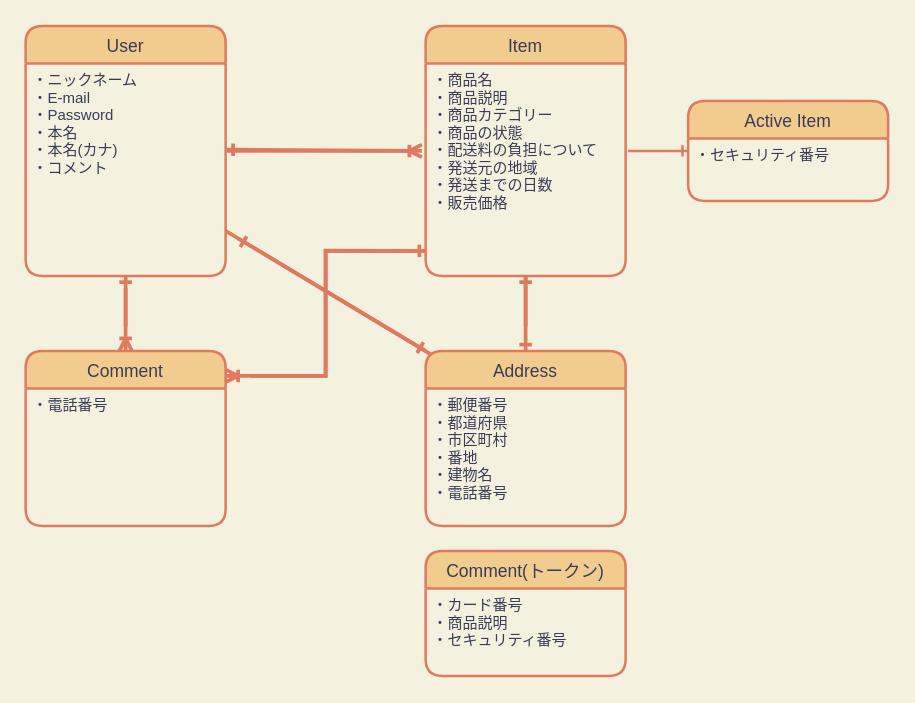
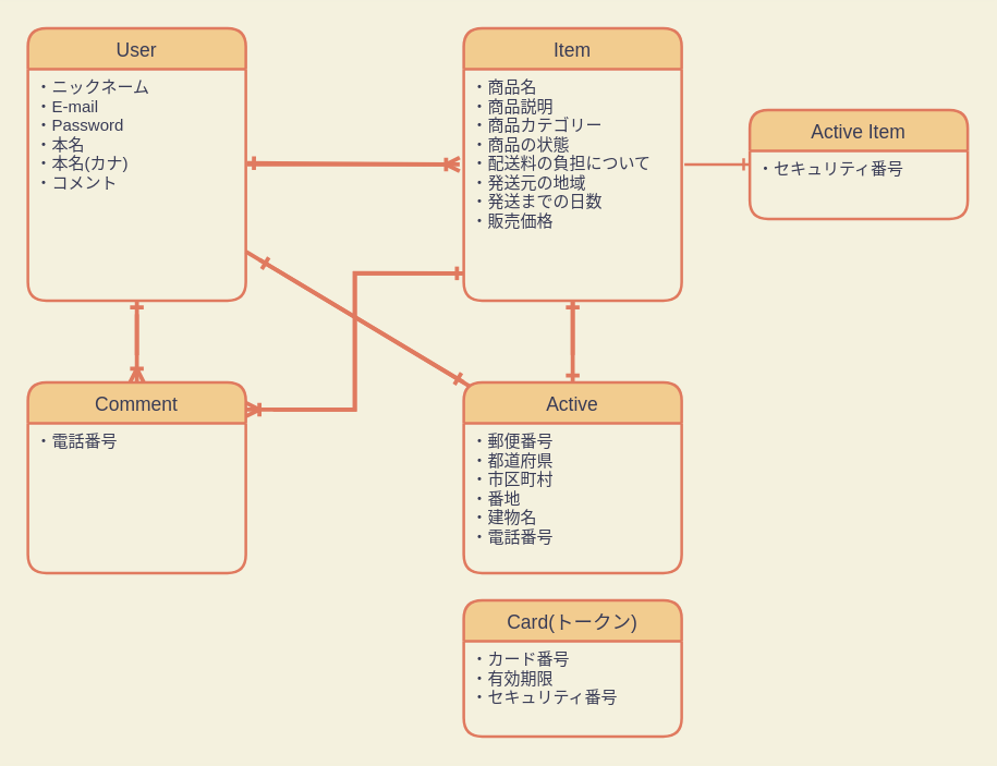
- <mxCell id="7" value="Address" style="swimlane;childLayout=stackLayout;horizontal=1;startSize=30;horizontalStack=0;fontSize=14;fontStyle=0;strokeWidth=2;resizeParent=0;resizeLast=1;shadow=0;dashed=0;align=center;fillColor=#F2CC8F;strokeColor=#E07A5F;fontColor=#393C56;rounded=1;" parent="1" vertex="1"><mxGeometry x="340" y="280" width="160" height="140" as="geometry" /></mxCell>
+ <mxCell id="7" value="Active" style="swimlane;childLayout=stackLayout;horizontal=1;startSize=30;horizontalStack=0;fontSize=14;fontStyle=0;strokeWidth=2;resizeParent=0;resizeLast=1;shadow=0;dashed=0;align=center;fillColor=#F2CC8F;strokeColor=#E07A5F;fontColor=#393C56;rounded=1;" parent="1" vertex="1"><mxGeometry x="340" y="280" width="160" height="140" as="geometry" /></mxCell>
- <mxCell id="9" value="Comment(トークン)" style="swimlane;childLayout=stackLayout;horizontal=1;startSize=30;horizontalStack=0;fontSize=14;fontStyle=0;strokeWidth=2;resizeParent=0;resizeLast=1;shadow=0;dashed=0;align=center;fillColor=#F2CC8F;strokeColor=#E07A5F;fontColor=#393C56;rounded=1;" parent="1" vertex="1"><mxGeometry x="340" y="440" width="160" height="100" as="geometry" /></mxCell>
+ <mxCell id="9" value="Card(トークン)" style="swimlane;childLayout=stackLayout;horizontal=1;startSize=30;horizontalStack=0;fontSize=14;fontStyle=0;strokeWidth=2;resizeParent=0;resizeLast=1;shadow=0;dashed=0;align=center;fillColor=#F2CC8F;strokeColor=#E07A5F;fontColor=#393C56;rounded=1;" parent="1" vertex="1"><mxGeometry x="340" y="440" width="160" height="100" as="geometry" /></mxCell>
- <mxCell id="10" value="・カード番号&#10;・商品説明&#10;・セキュリティ番号" style="align=left;strokeColor=none;fillColor=none;spacingLeft=4;fontSize=12;verticalAlign=top;resizable=0;rotatable=0;part=1;fontColor=#393C56;rounded=1;" parent="9" vertex="1"><mxGeometry y="30" width="160" height="70" as="geometry" /></mxCell>
+ <mxCell id="10" value="・カード番号&#10;・有効期限&#10;・セキュリティ番号" style="align=left;strokeColor=none;fillColor=none;spacingLeft=4;fontSize=12;verticalAlign=top;resizable=0;rotatable=0;part=1;fontColor=#393C56;rounded=1;" parent="9" vertex="1"><mxGeometry y="30" width="160" height="70" as="geometry" /></mxCell>
